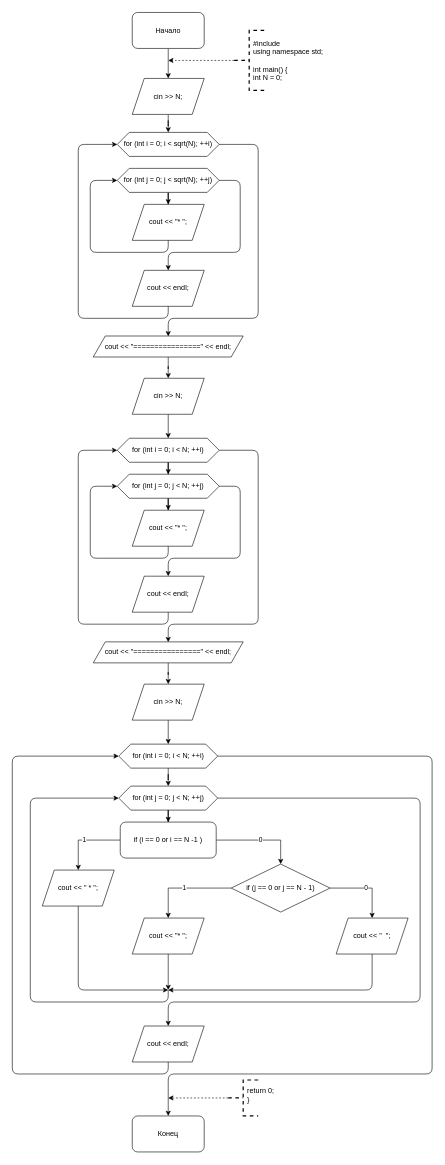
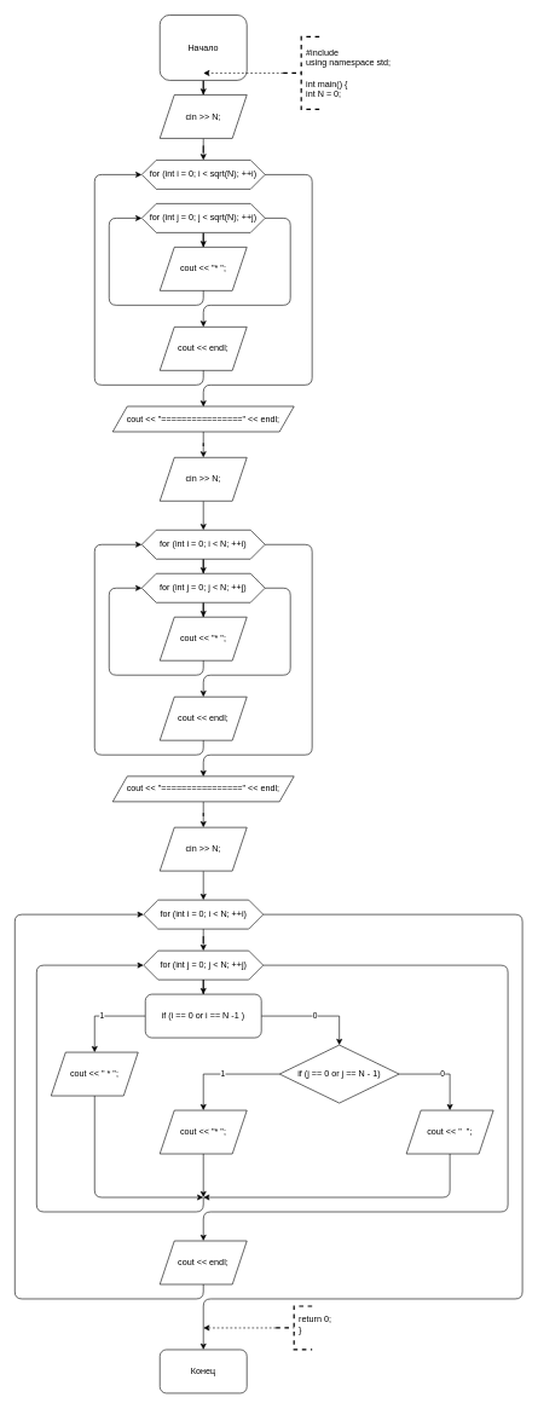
- <mxCell id="3" value="Начало" style="rounded=1;whiteSpace=wrap;html=1;" vertex="1" parent="1"><mxGeometry x="220" y="20" width="120" height="60" as="geometry" /></mxCell>
+ <mxCell id="3" value="Начало" style="rounded=1;whiteSpace=wrap;html=1;" vertex="1" parent="1"><mxGeometry x="220" y="20" width="120" height="90" as="geometry" /></mxCell>
